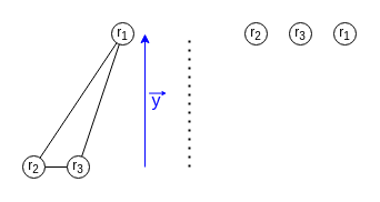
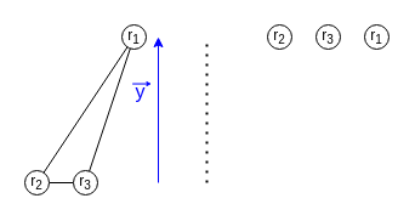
- <mxCell id="12" value="&lt;font style=&quot;font-size: 16px&quot; color=&quot;#0000ff&quot;&gt;y&lt;/font&gt;" style="text;html=1;align=center;verticalAlign=middle;resizable=0;points=[];autosize=1;" vertex="1" parent="1"><mxGeometry x="130" y="80" width="20" height="20" as="geometry" /></mxCell>
+ <mxCell id="12" value="&lt;font style=&quot;font-size: 16px&quot; color=&quot;#0000ff&quot;&gt;y&lt;/font&gt;" style="text;html=1;align=center;verticalAlign=middle;resizable=0;points=[];autosize=1;" vertex="1" parent="1"><mxGeometry x="105" y="65" width="20" height="20" as="geometry" /></mxCell>
